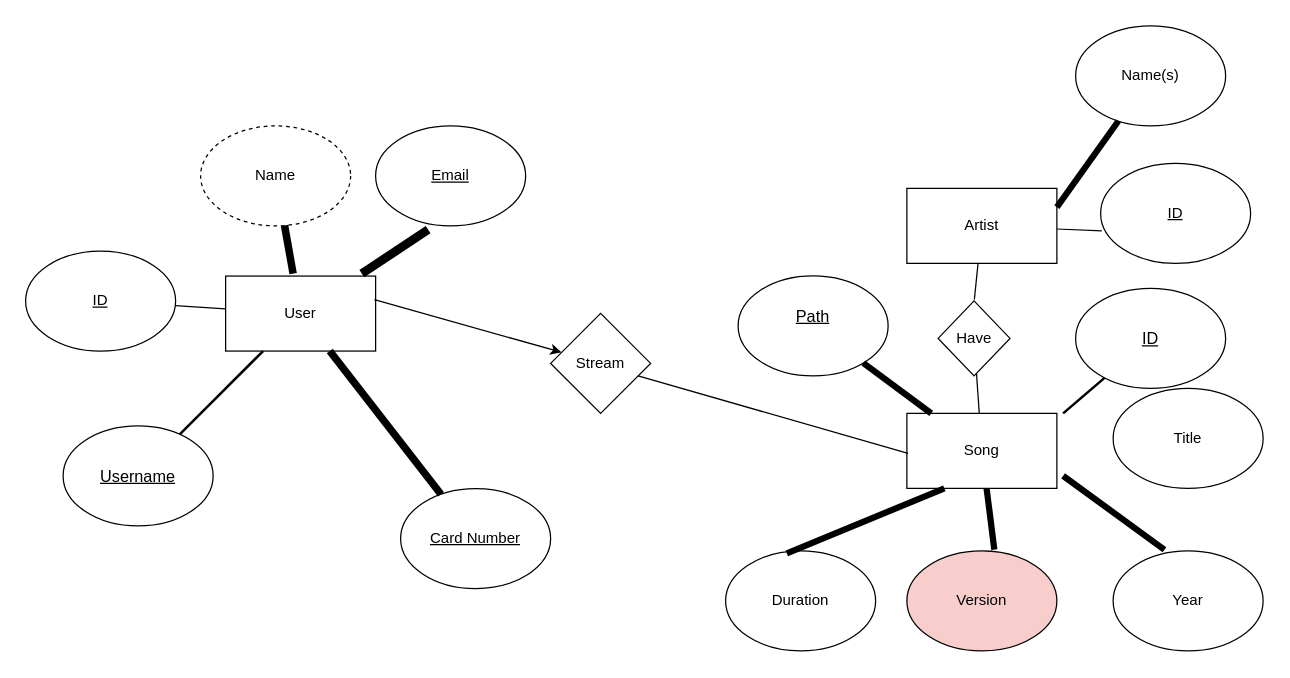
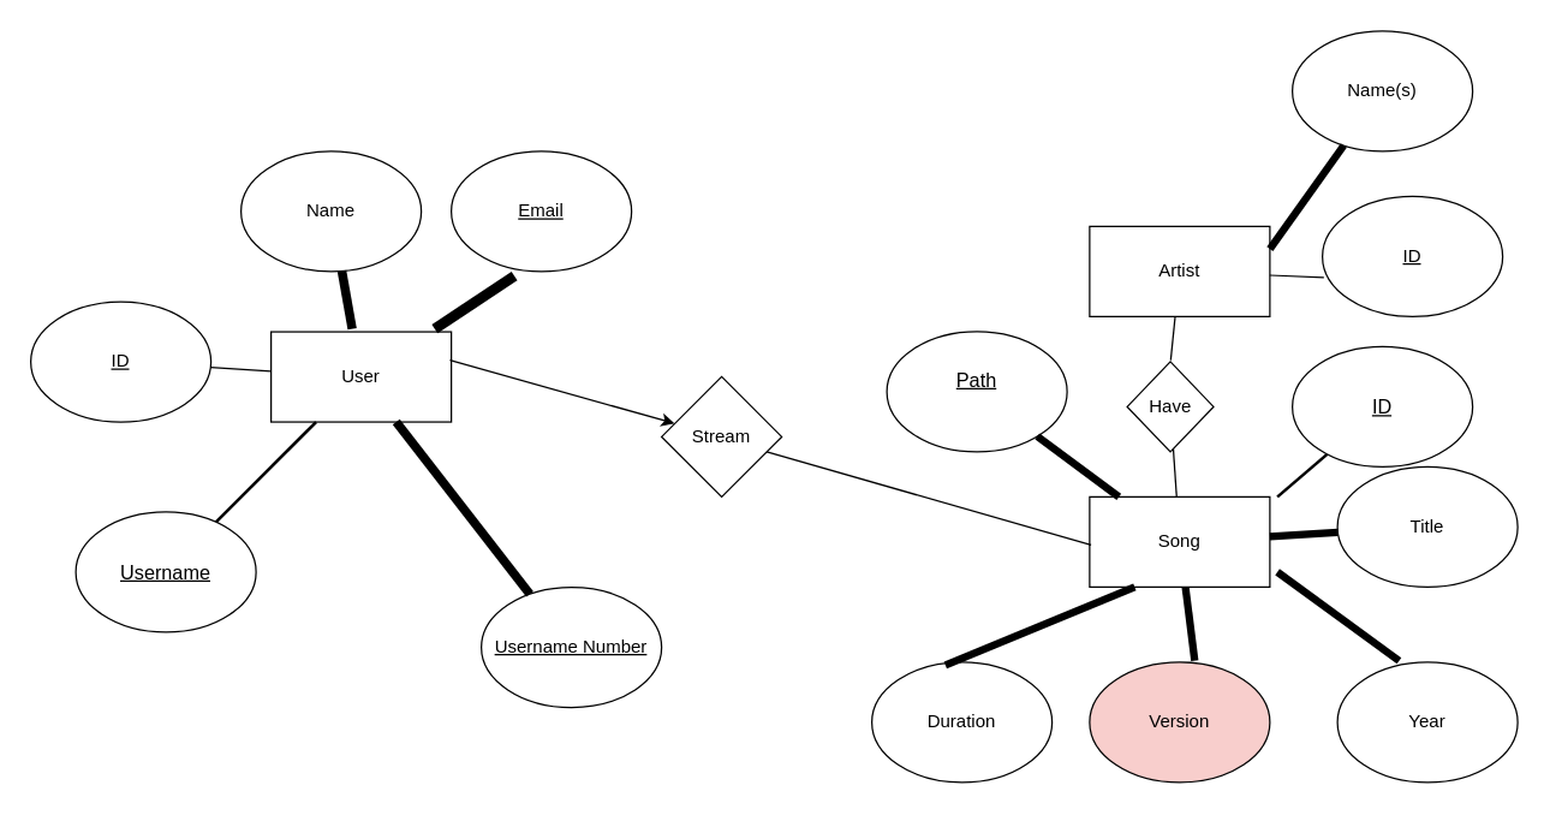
- <mxCell id="9" value="Name" style="ellipse;whiteSpace=wrap;html=1;fontStyle=0;dashed=1;" parent="1" vertex="1"><mxGeometry x="160" y="100" width="120" height="80" as="geometry" /></mxCell>
+ <mxCell id="9" value="Name" style="ellipse;whiteSpace=wrap;html=1;fontStyle=0" parent="1" vertex="1"><mxGeometry x="160" y="100" width="120" height="80" as="geometry" /></mxCell>
+ <mxCell id="22" value="" style="endArrow=none;html=1;strokeWidth=5;" parent="1" source="4" target="5" edge="1"><mxGeometry width="50" height="50" relative="1" as="geometry"><mxPoint x="870" y="380" as="sourcePoint" /><mxPoint x="920" y="330" as="targetPoint" /></mxGeometry></mxCell>
- <mxCell id="14" value="&lt;u&gt;Card Number&lt;/u&gt;" style="ellipse;whiteSpace=wrap;html=1;" parent="1" vertex="1"><mxGeometry x="320" y="390.15" width="120" height="80" as="geometry" /></mxCell>
+ <mxCell id="14" value="&lt;u&gt;Username Number&lt;/u&gt;" style="ellipse;whiteSpace=wrap;html=1;" parent="1" vertex="1"><mxGeometry x="320" y="390.15" width="120" height="80" as="geometry" /></mxCell>
